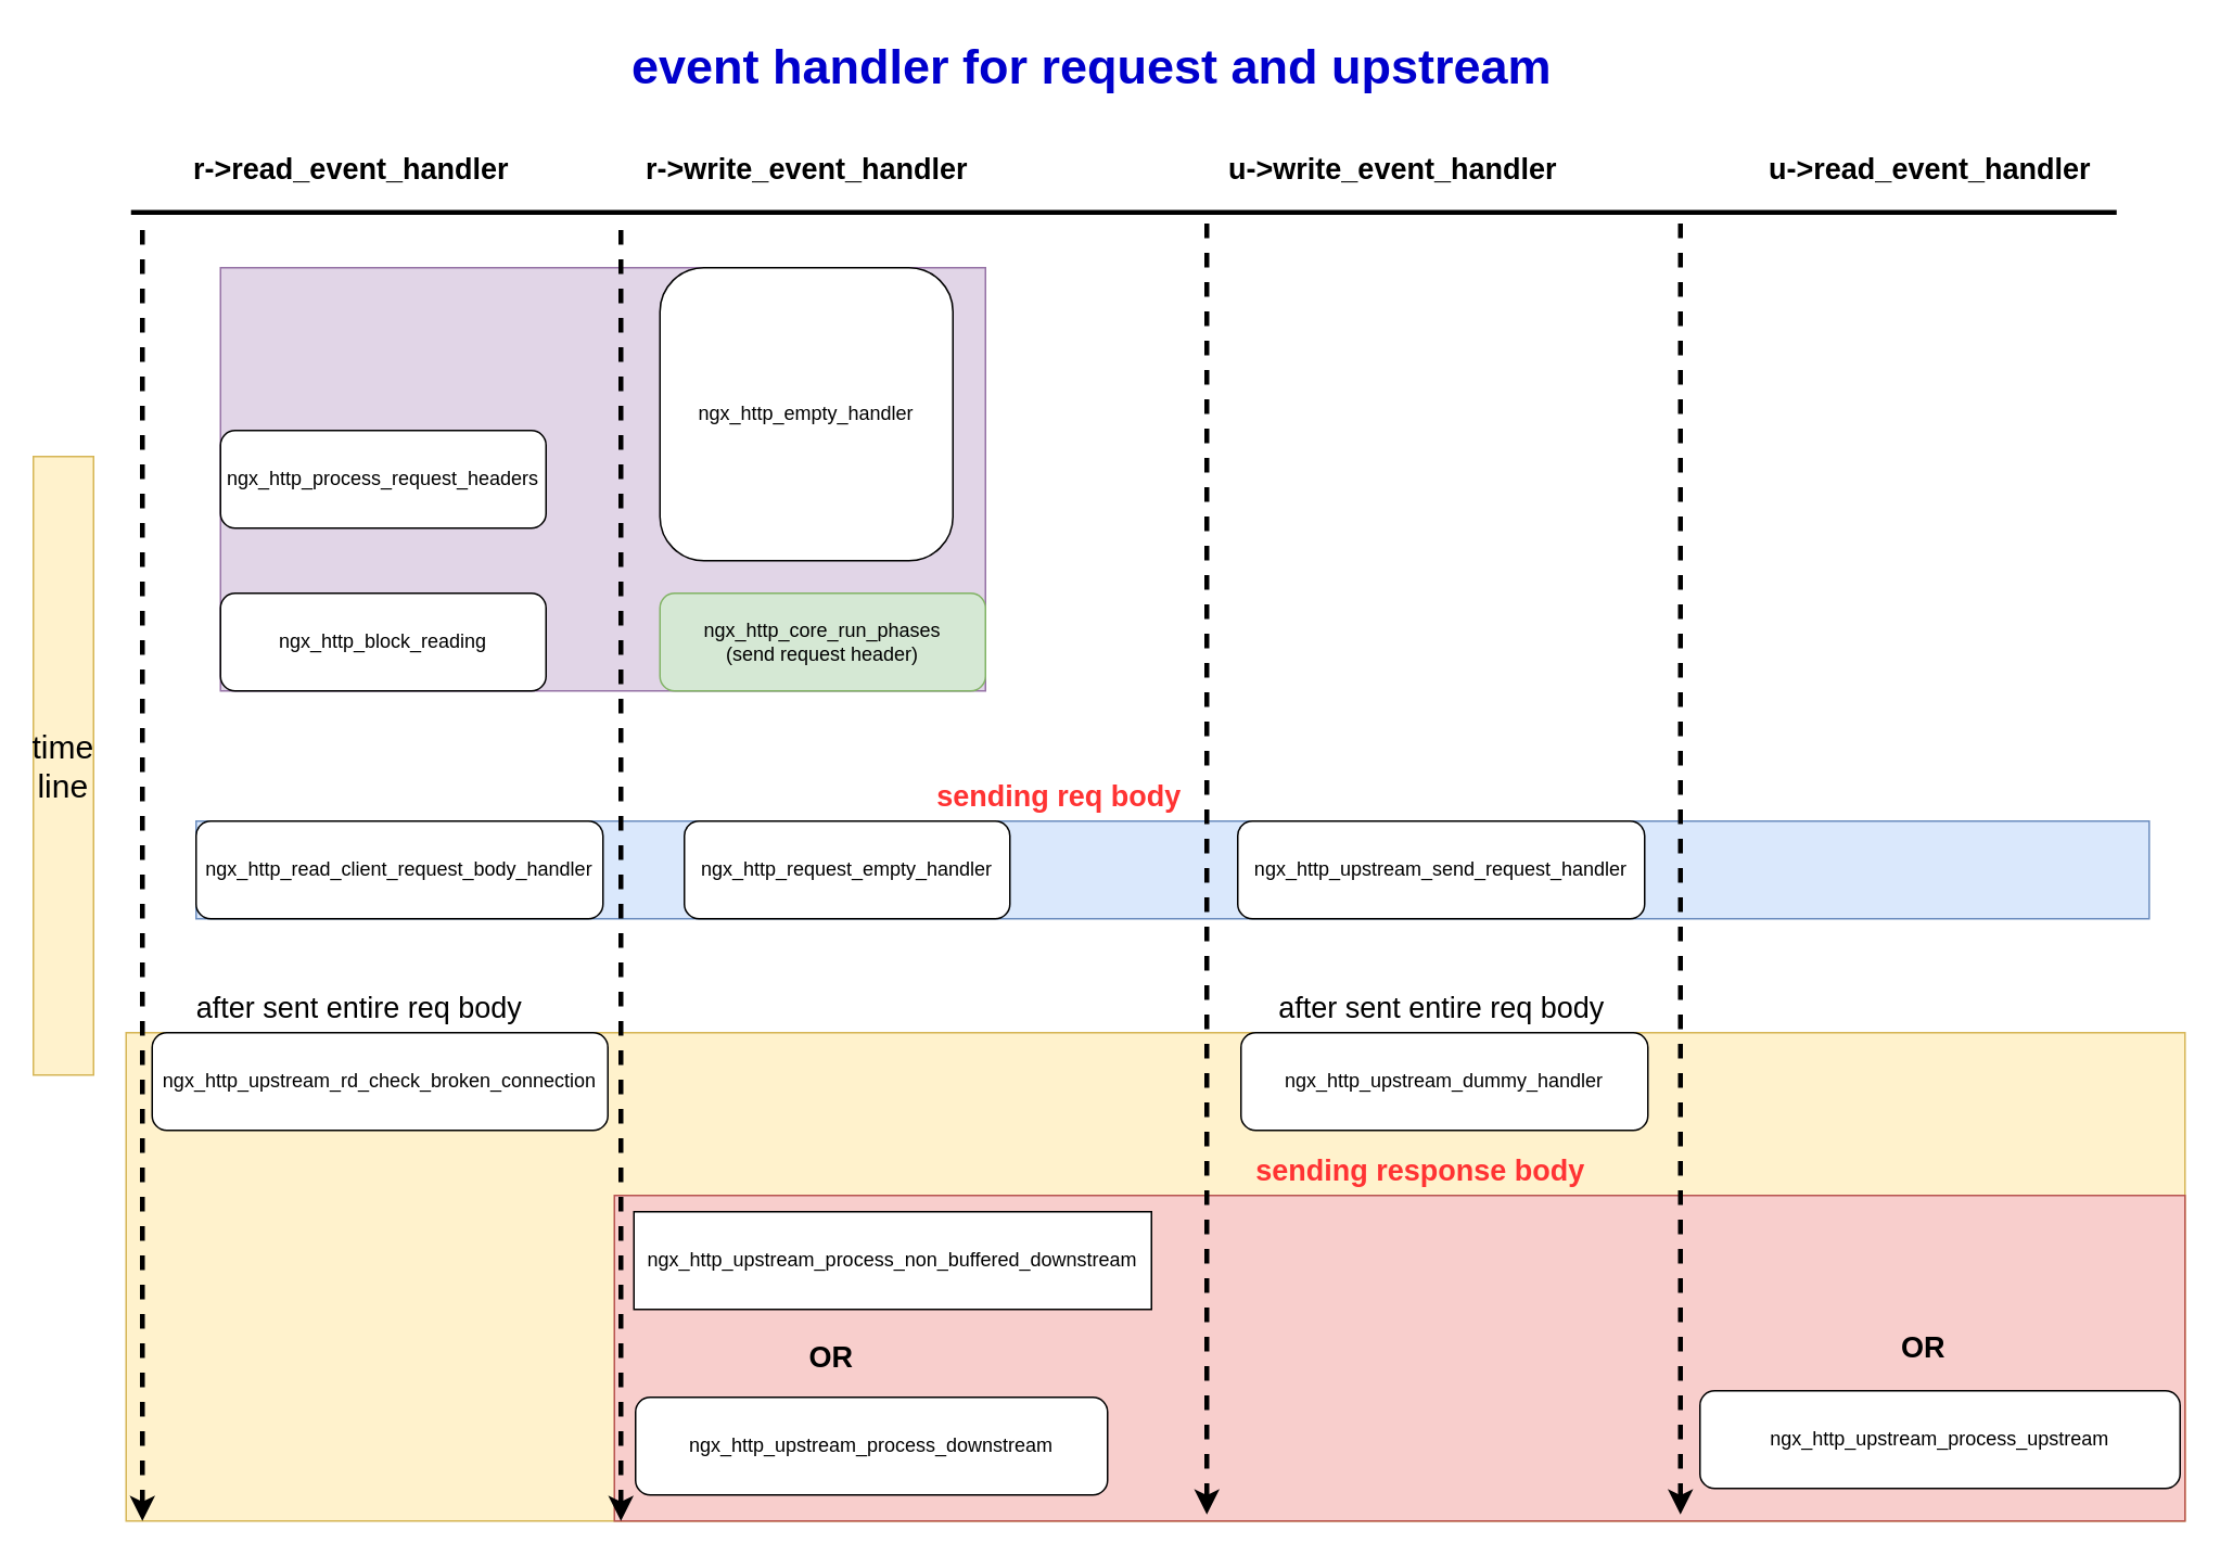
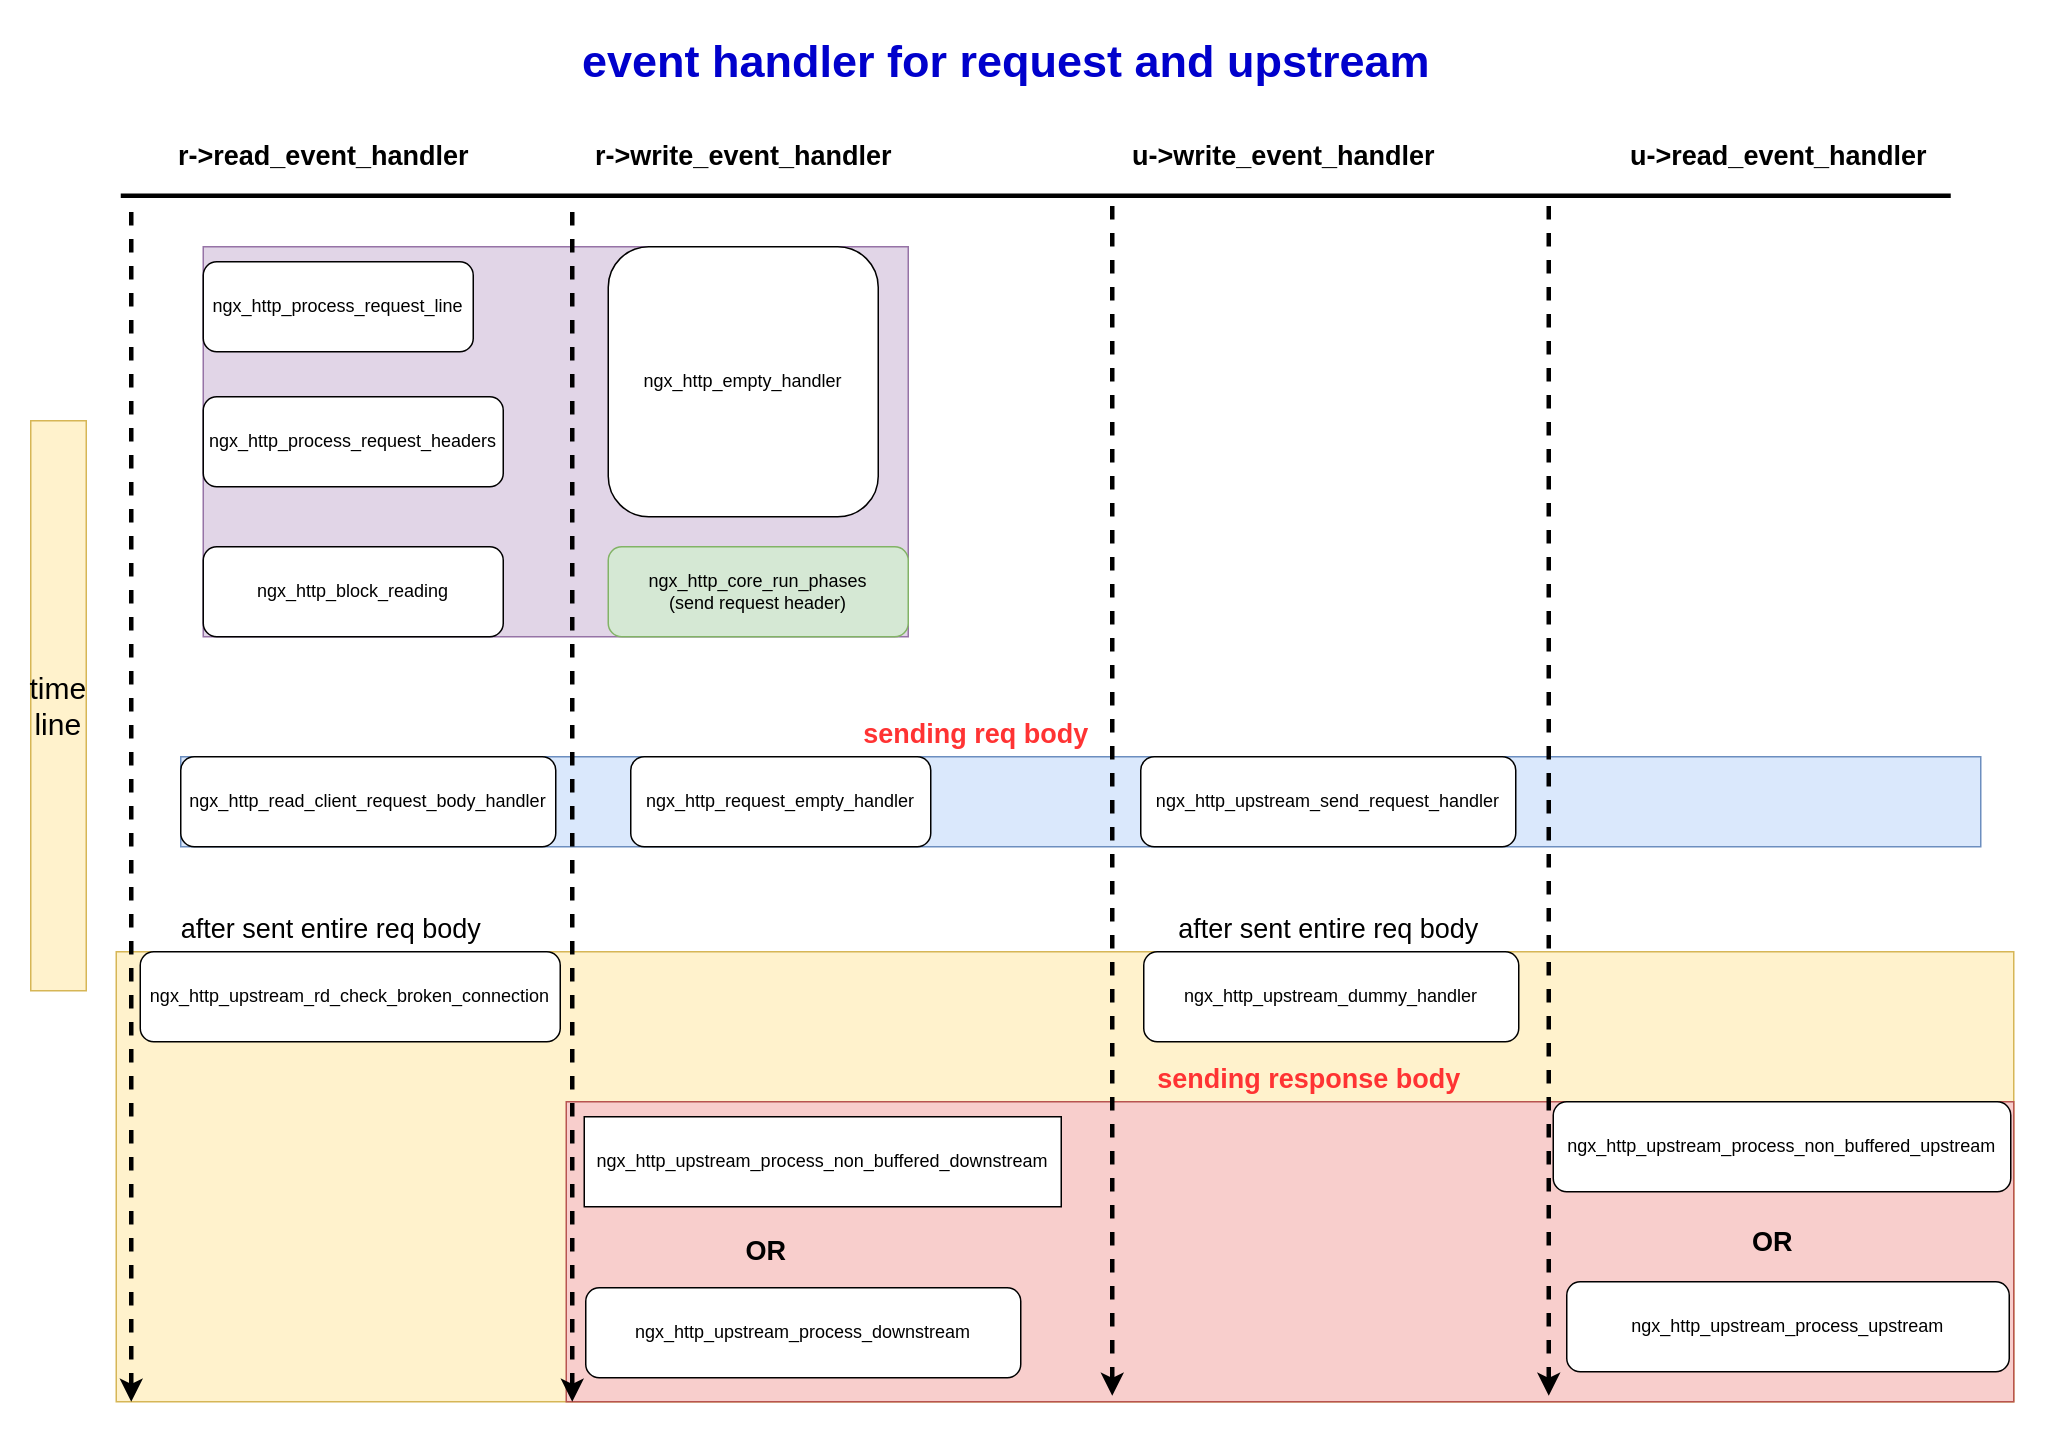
+ <mxCell id="3" value="ngx_http_process_request_line" style="rounded=1;whiteSpace=wrap;html=1;" parent="2" vertex="1"><mxGeometry y="10" width="180" height="60" as="geometry" /></mxCell>
+ <mxCell id="23" value="ngx_http_upstream_process_non_buffered_upstream" style="rounded=1;whiteSpace=wrap;html=1;" parent="22" vertex="1"><mxGeometry x="658" width="305" height="60" as="geometry" /></mxCell>
